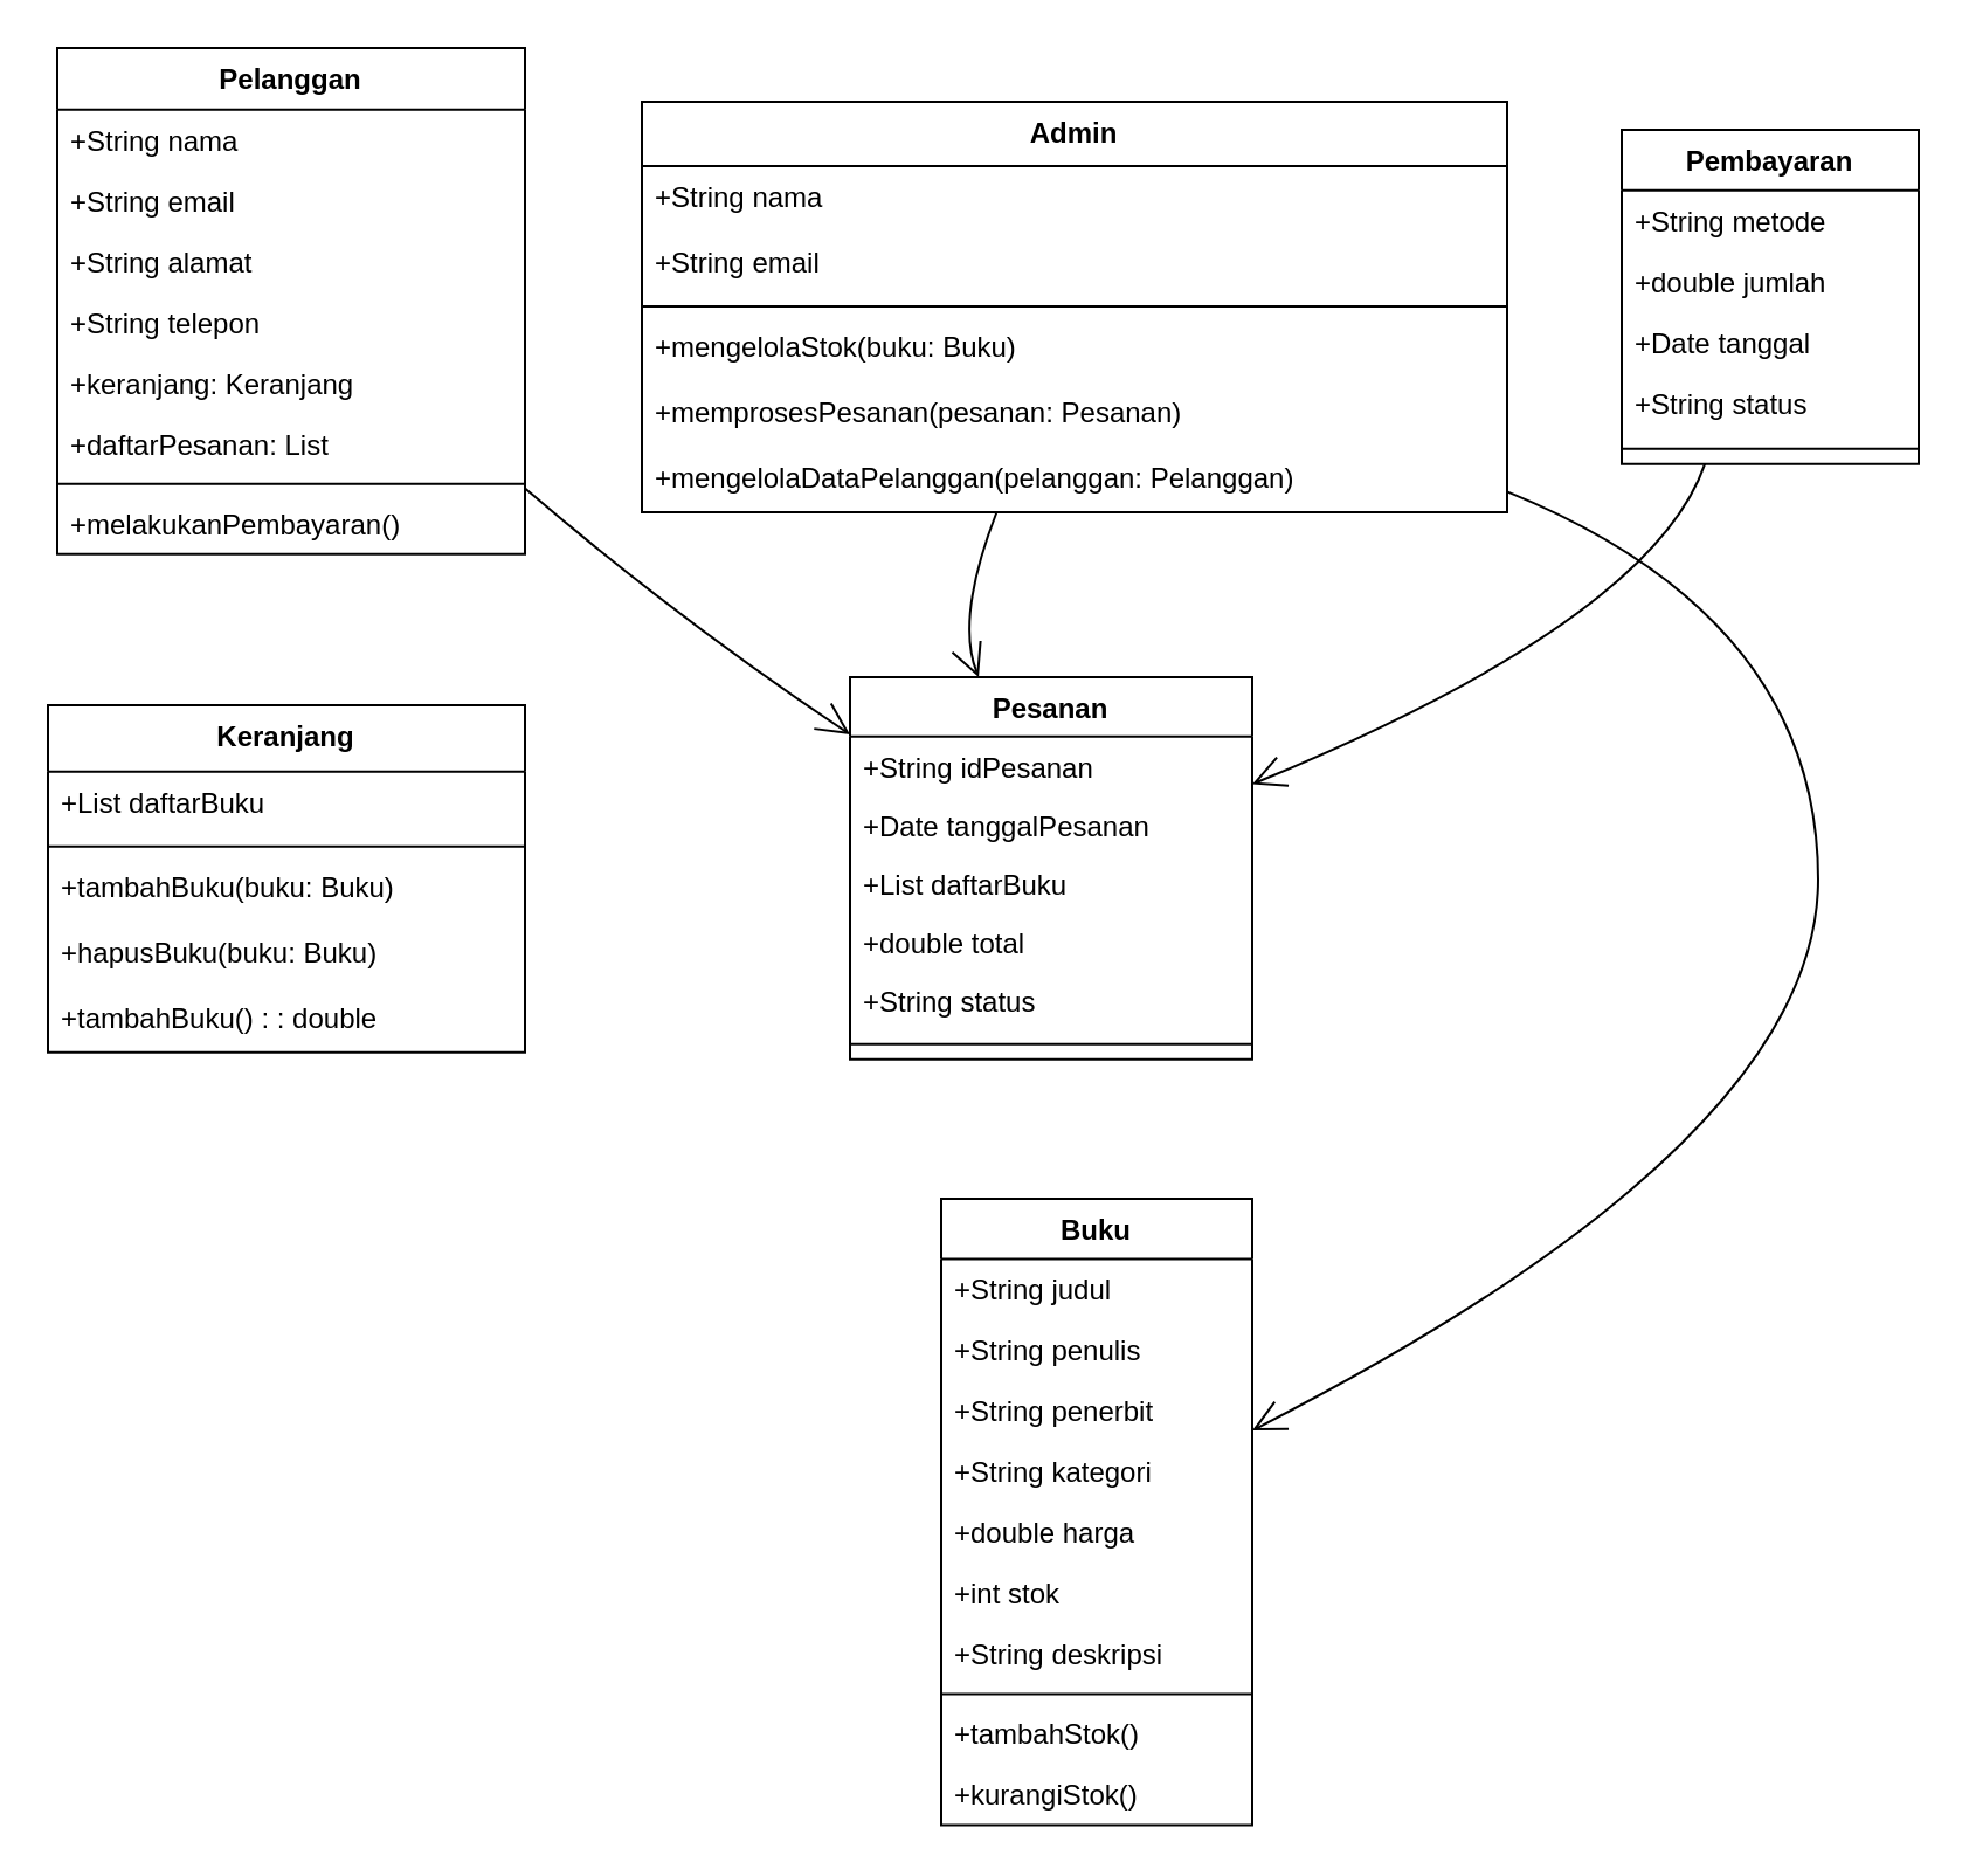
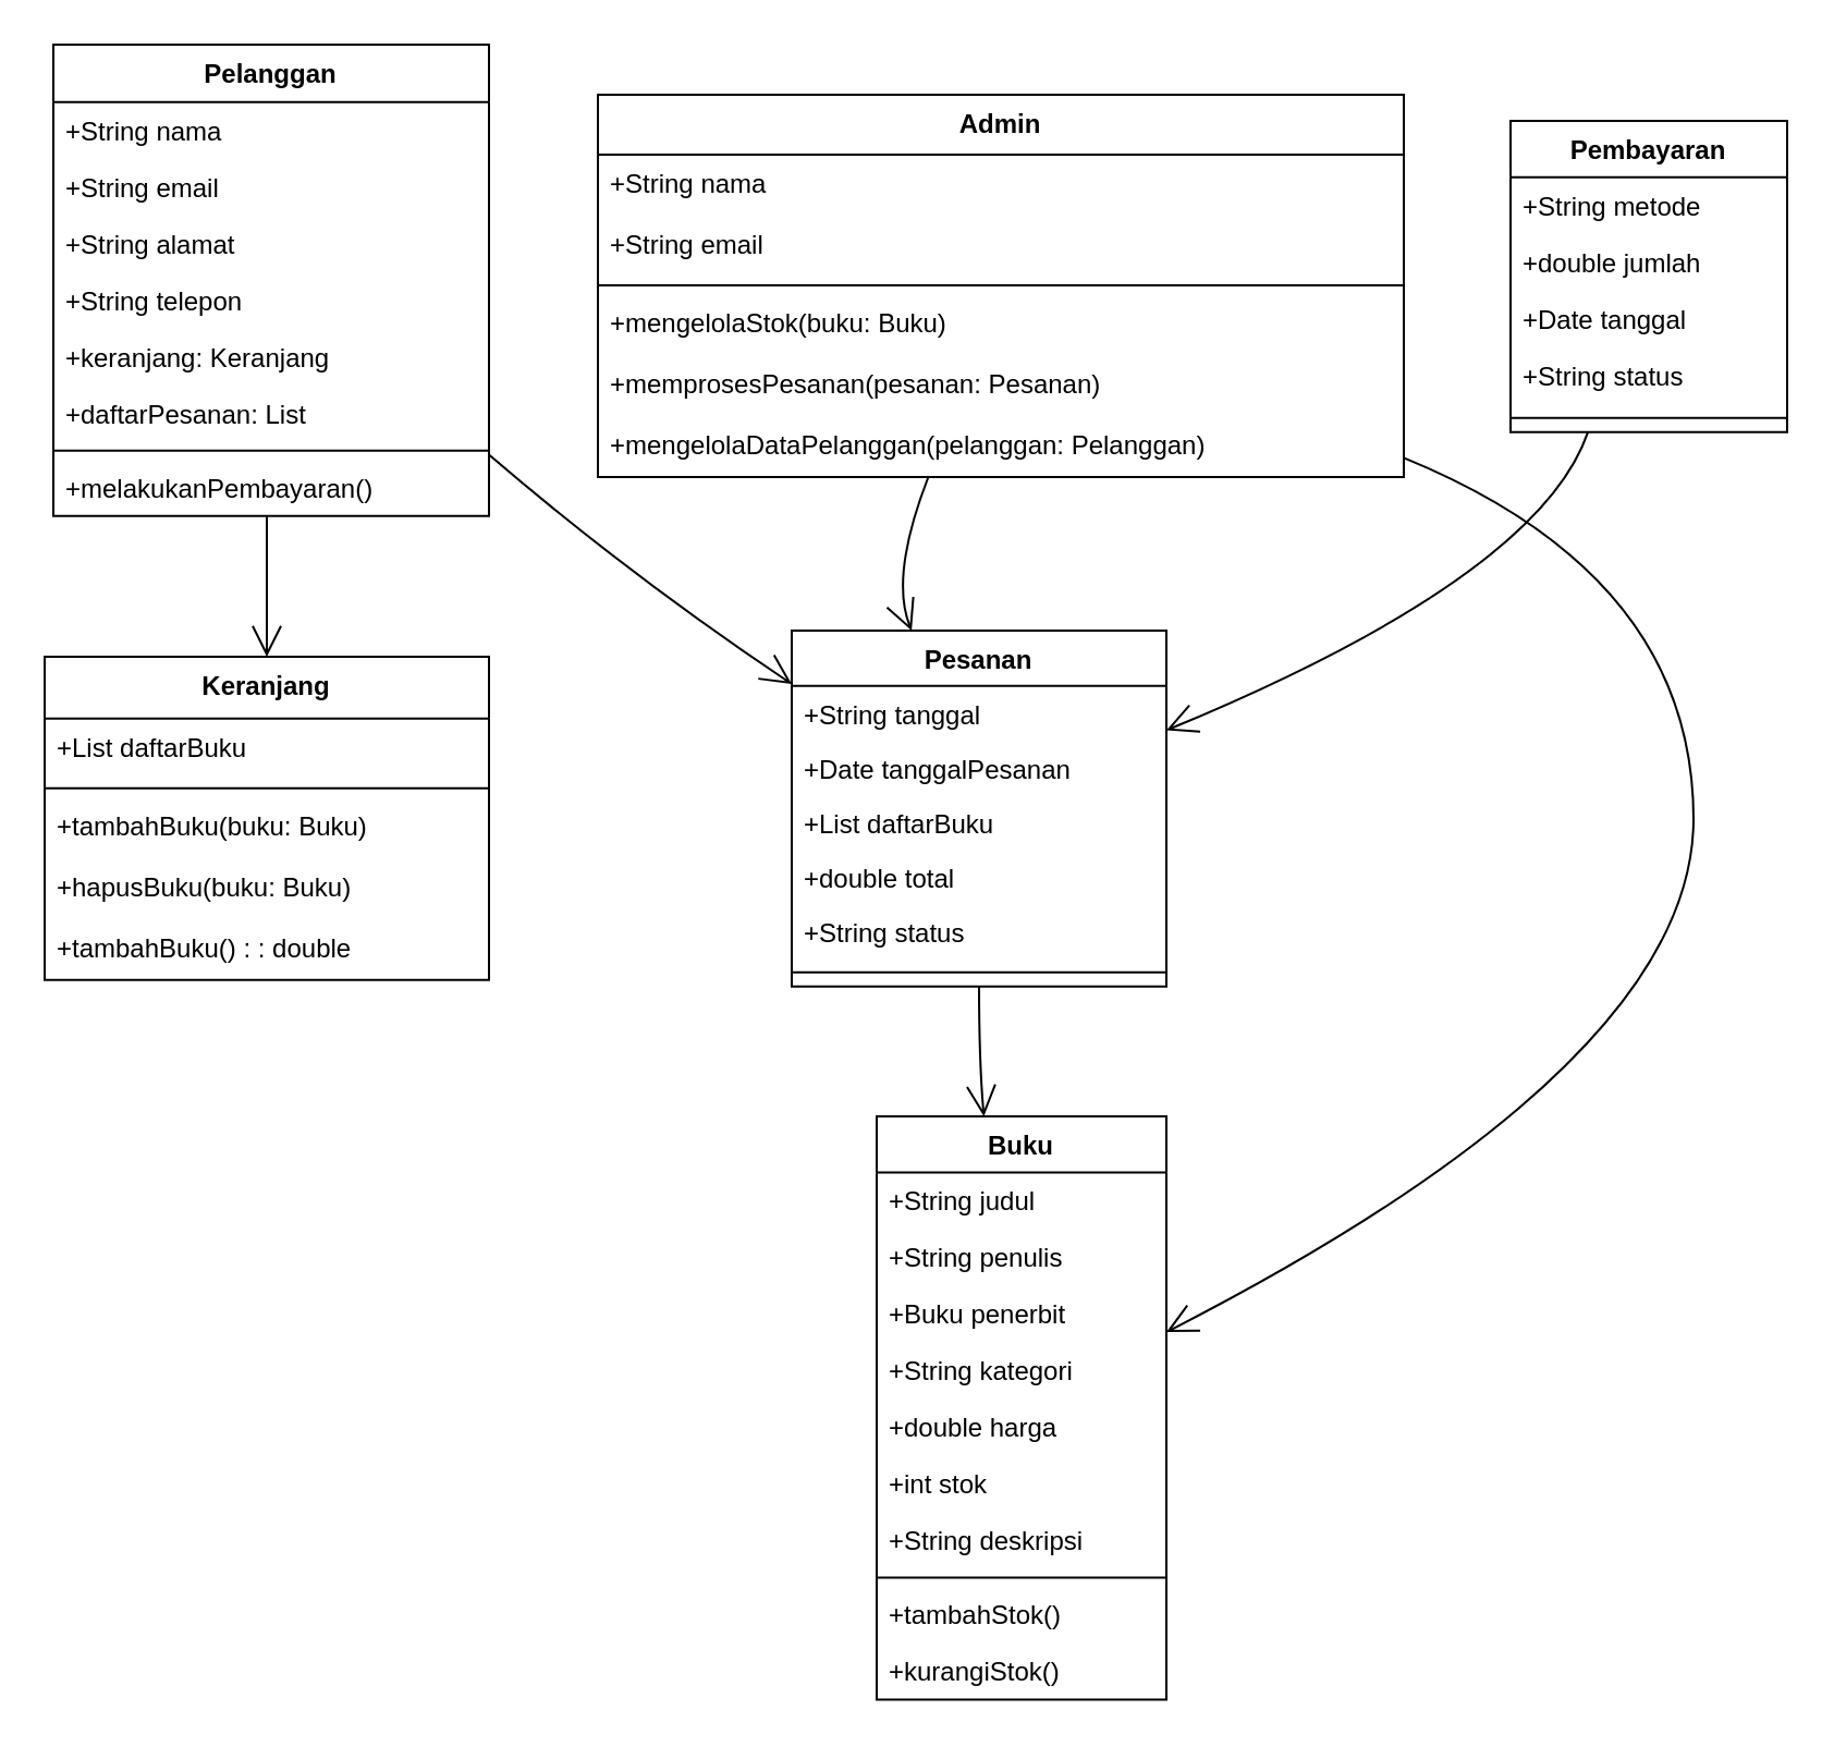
+ <mxCell id="48" value="" style="curved=1;startArrow=none;endArrow=open;endSize=12;exitX=0.49;exitY=1;entryX=0.5;entryY=0;rounded=0;" edge="1" parent="1" source="13" target="22"><mxGeometry relative="1" as="geometry"><Array as="points"><mxPoint x="122" y="264" /></Array></mxGeometry></mxCell>
- <mxCell id="29" value="+String idPesanan" style="text;strokeColor=none;fillColor=none;align=left;verticalAlign=top;spacingLeft=4;spacingRight=4;overflow=hidden;rotatable=0;points=[[0,0.5],[1,0.5]];portConstraint=eastwest;" vertex="1" parent="28"><mxGeometry y="25.385" width="172" height="25" as="geometry" /></mxCell>
+ <mxCell id="29" value="+String tanggal" style="text;strokeColor=none;fillColor=none;align=left;verticalAlign=top;spacingLeft=4;spacingRight=4;overflow=hidden;rotatable=0;points=[[0,0.5],[1,0.5]];portConstraint=eastwest;" vertex="1" parent="28"><mxGeometry y="25.385" width="172" height="25" as="geometry" /></mxCell>
+ <mxCell id="50" value="" style="curved=1;startArrow=none;endArrow=open;endSize=12;exitX=0.5;exitY=1;entryX=0.37;entryY=0;rounded=0;" edge="1" parent="1" source="28" target="2"><mxGeometry relative="1" as="geometry"><Array as="points"><mxPoint x="449" y="487" /></Array></mxGeometry></mxCell>
- <mxCell id="5" value="+String penerbit" style="text;strokeColor=none;fillColor=none;align=left;verticalAlign=top;spacingLeft=4;spacingRight=4;overflow=hidden;rotatable=0;points=[[0,0.5],[1,0.5]];portConstraint=eastwest;" vertex="1" parent="2"><mxGeometry y="77.7" width="133" height="26" as="geometry" /></mxCell>
+ <mxCell id="5" value="+Buku penerbit" style="text;strokeColor=none;fillColor=none;align=left;verticalAlign=top;spacingLeft=4;spacingRight=4;overflow=hidden;rotatable=0;points=[[0,0.5],[1,0.5]];portConstraint=eastwest;" vertex="1" parent="2"><mxGeometry y="77.7" width="133" height="26" as="geometry" /></mxCell>
